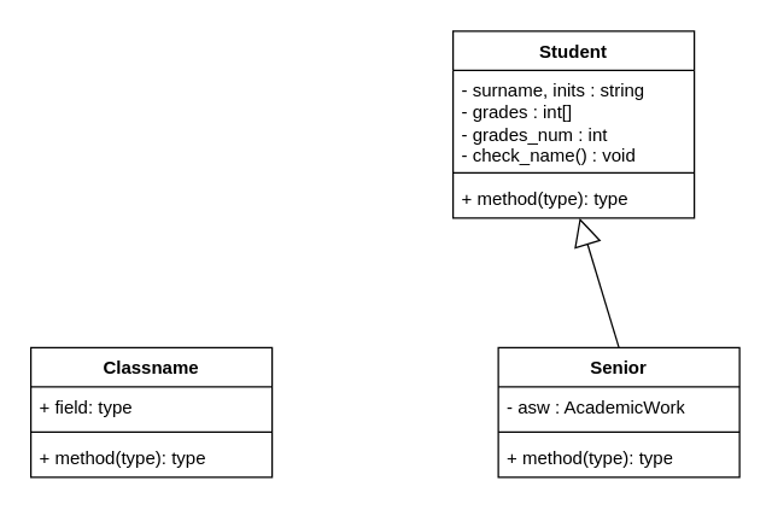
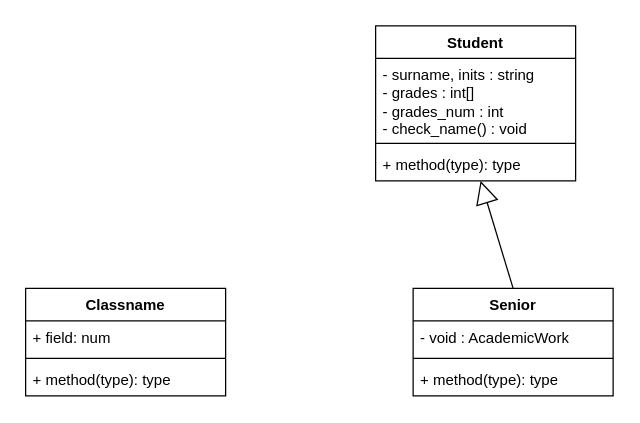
- <mxCell id="7" value="+ field: type" style="text;strokeColor=none;fillColor=none;align=left;verticalAlign=top;spacingLeft=4;spacingRight=4;overflow=hidden;rotatable=0;points=[[0,0.5],[1,0.5]];portConstraint=eastwest;whiteSpace=wrap;html=1;" vertex="1" parent="6"><mxGeometry y="26" width="160" height="26" as="geometry" /></mxCell>
+ <mxCell id="7" value="+ field: num" style="text;strokeColor=none;fillColor=none;align=left;verticalAlign=top;spacingLeft=4;spacingRight=4;overflow=hidden;rotatable=0;points=[[0,0.5],[1,0.5]];portConstraint=eastwest;whiteSpace=wrap;html=1;" vertex="1" parent="6"><mxGeometry y="26" width="160" height="26" as="geometry" /></mxCell>
- <mxCell id="3" value="- asw : AcademicWork" style="text;strokeColor=none;fillColor=none;align=left;verticalAlign=top;spacingLeft=4;spacingRight=4;overflow=hidden;rotatable=0;points=[[0,0.5],[1,0.5]];portConstraint=eastwest;whiteSpace=wrap;html=1;" vertex="1" parent="2"><mxGeometry y="26" width="160" height="26" as="geometry" /></mxCell>
+ <mxCell id="3" value="- void : AcademicWork" style="text;strokeColor=none;fillColor=none;align=left;verticalAlign=top;spacingLeft=4;spacingRight=4;overflow=hidden;rotatable=0;points=[[0,0.5],[1,0.5]];portConstraint=eastwest;whiteSpace=wrap;html=1;" vertex="1" parent="2"><mxGeometry y="26" width="160" height="26" as="geometry" /></mxCell>
